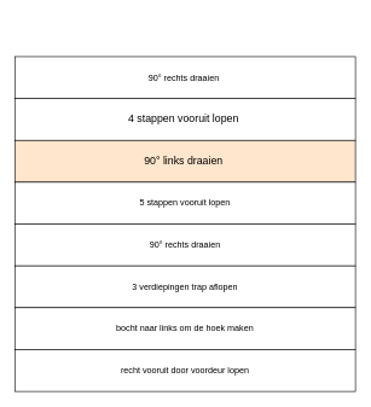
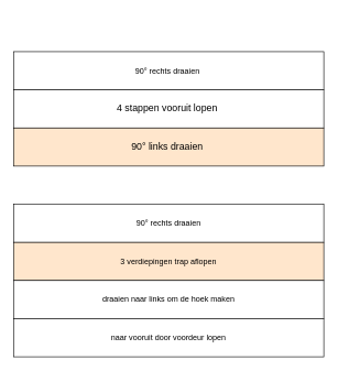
- <mxCell id="6" value="5 stappen vooruit lopen" style="rounded=0;whiteSpace=wrap;html=1;" vertex="1" parent="2"><mxGeometry y="231.111" width="470" height="57.778" as="geometry" /></mxCell>
- <mxCell id="8" value="3 verdiepingen trap aflopen" style="rounded=0;whiteSpace=wrap;html=1;" vertex="1" parent="2"><mxGeometry y="346.667" width="470" height="57.778" as="geometry" /></mxCell>
+ <mxCell id="8" value="3 verdiepingen trap aflopen" style="rounded=0;whiteSpace=wrap;html=1;fillColor=#ffe6cc;" vertex="1" parent="2"><mxGeometry y="346.667" width="470" height="57.778" as="geometry" /></mxCell>
- <mxCell id="9" value="bocht naar links om de hoek maken" style="rounded=0;whiteSpace=wrap;html=1;" vertex="1" parent="2"><mxGeometry y="404.444" width="470" height="57.778" as="geometry" /></mxCell>
+ <mxCell id="9" value="draaien naar links om de hoek maken" style="rounded=0;whiteSpace=wrap;html=1;" vertex="1" parent="2"><mxGeometry y="404.444" width="470" height="57.778" as="geometry" /></mxCell>
- <mxCell id="10" value="recht vooruit door voordeur lopen" style="rounded=0;whiteSpace=wrap;html=1;" vertex="1" parent="2"><mxGeometry y="462.222" width="470" height="57.778" as="geometry" /></mxCell>
+ <mxCell id="10" value="naar vooruit door voordeur lopen" style="rounded=0;whiteSpace=wrap;html=1;" vertex="1" parent="2"><mxGeometry y="462.222" width="470" height="57.778" as="geometry" /></mxCell>
